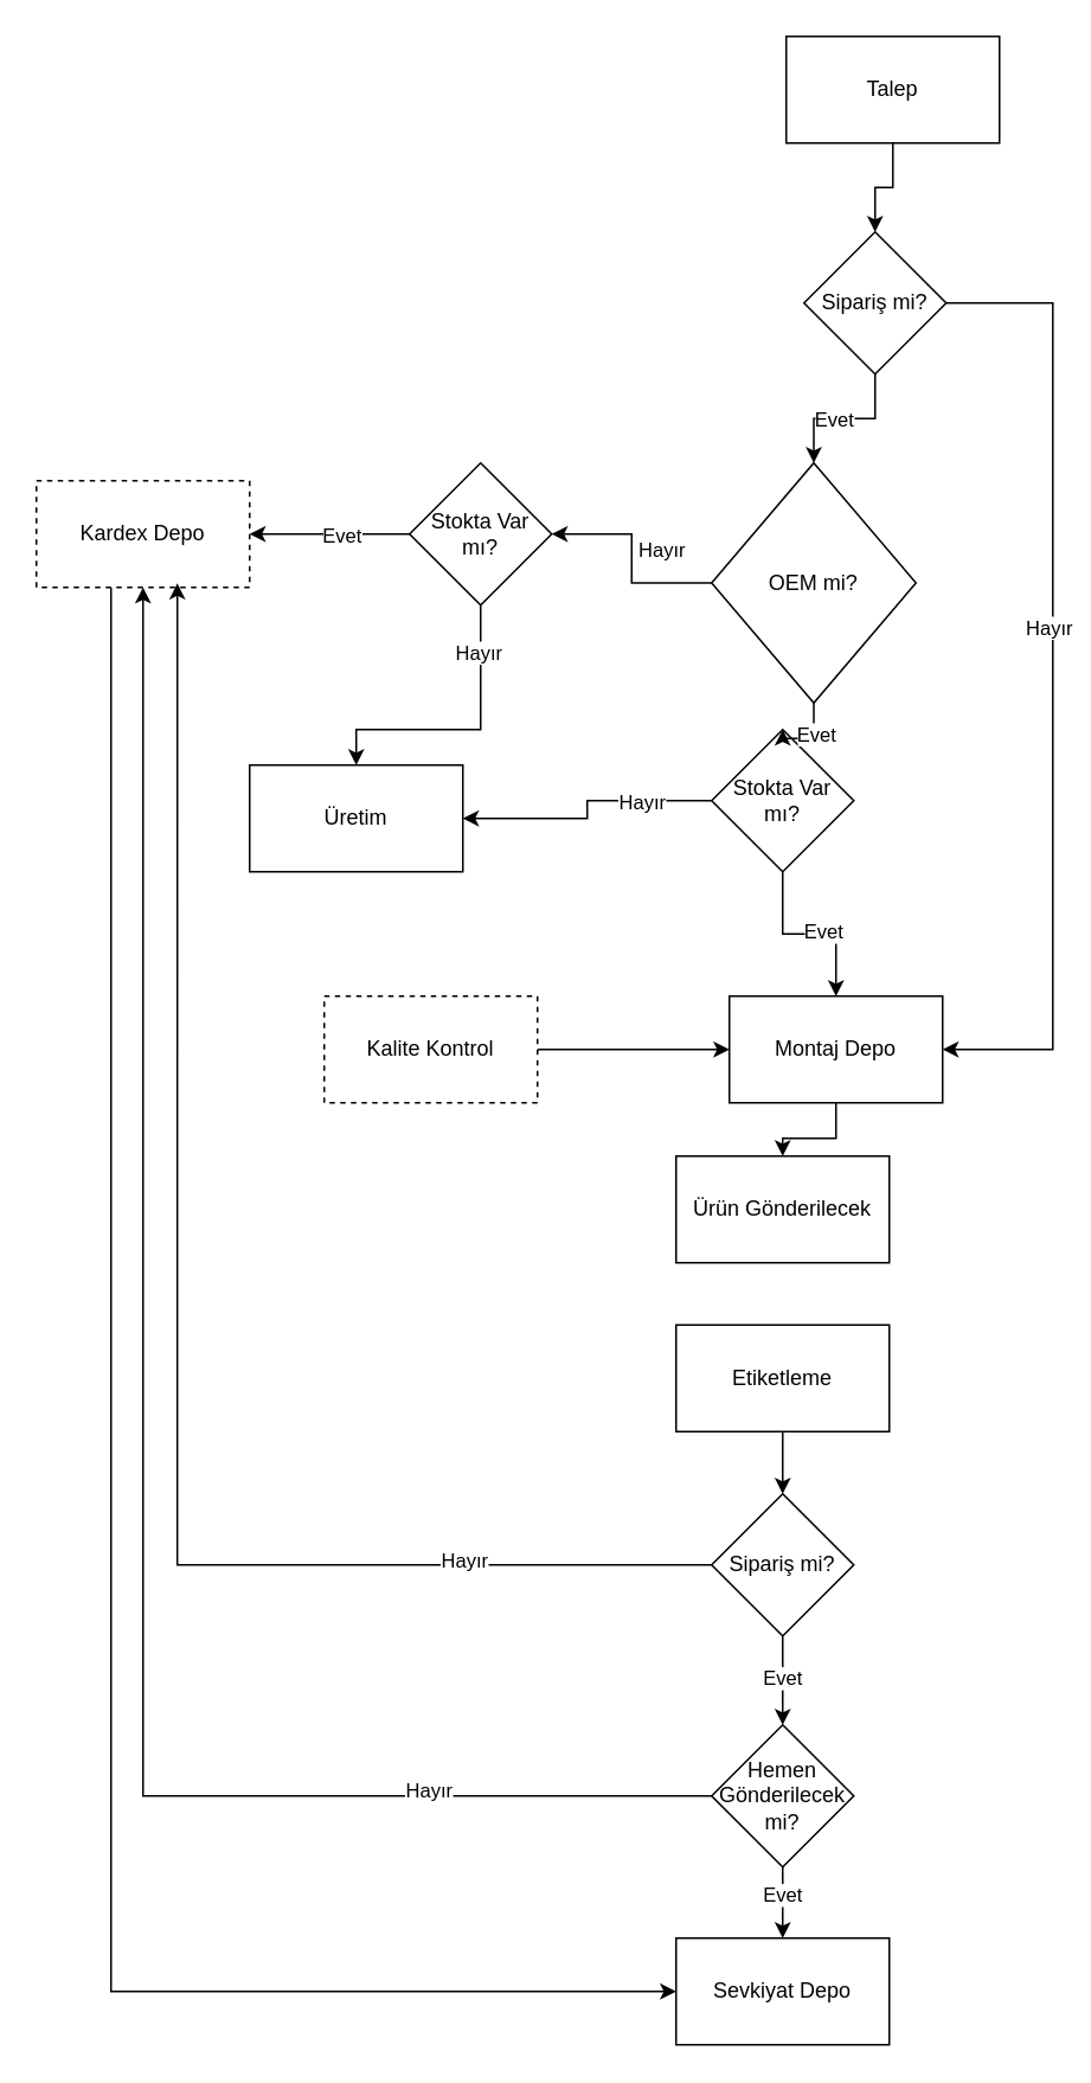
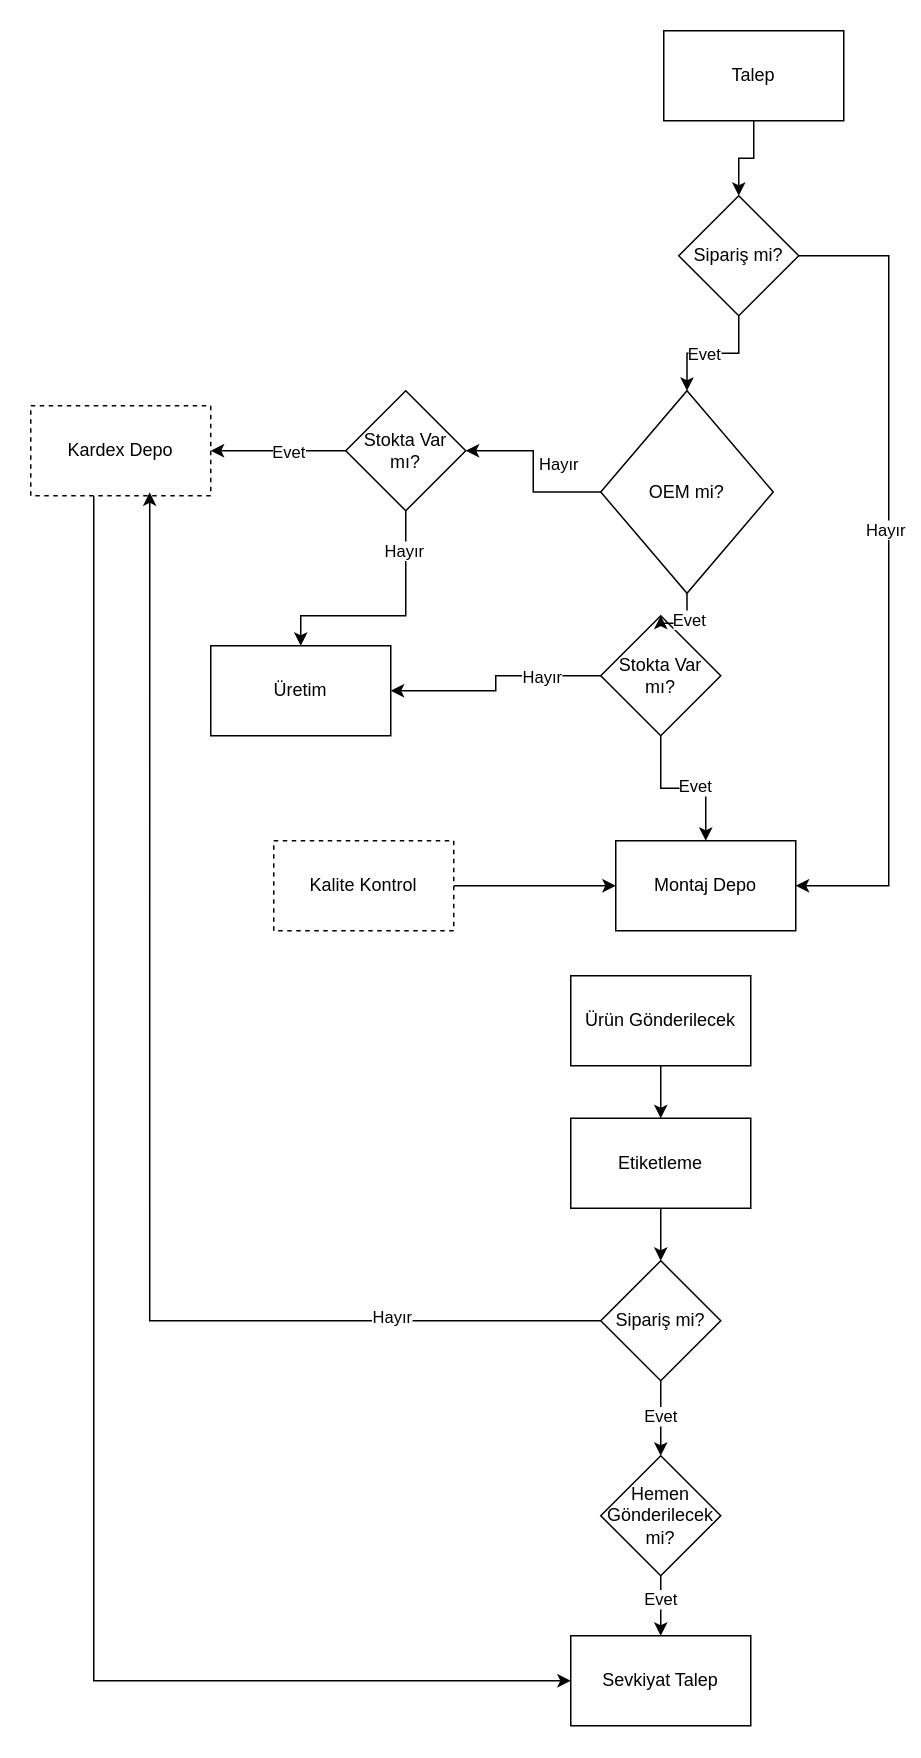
- <mxCell id="4" value="" style="edgeStyle=orthogonalEdgeStyle;rounded=0;orthogonalLoop=1;jettySize=auto;html=1;" edge="1" parent="1" source="5" target="25"><mxGeometry relative="1" as="geometry" /></mxCell>
+ <mxCell id="24" value="" style="edgeStyle=orthogonalEdgeStyle;rounded=0;orthogonalLoop=1;jettySize=auto;html=1;" edge="1" parent="1" source="25" target="27"><mxGeometry relative="1" as="geometry" /></mxCell>
- <mxCell id="43" style="edgeStyle=orthogonalEdgeStyle;rounded=0;orthogonalLoop=1;jettySize=auto;html=1;entryX=0.5;entryY=1;entryDx=0;entryDy=0;" edge="1" parent="1" source="45" target="18"><mxGeometry relative="1" as="geometry" /></mxCell>
- <mxCell id="44" value="Hayır" style="edgeLabel;html=1;align=center;verticalAlign=middle;resizable=0;points=[];" vertex="1" connectable="0" parent="43"><mxGeometry x="-0.679" y="-4" relative="1" as="geometry"><mxPoint as="offset" /></mxGeometry></mxCell>
- <mxCell id="28" value="Sevkiyat Depo" style="whiteSpace=wrap;html=1;" vertex="1" parent="1"><mxGeometry x="380" y="1090" width="120" height="60" as="geometry" /></mxCell>
+ <mxCell id="28" value="Sevkiyat Talep" style="whiteSpace=wrap;html=1;" vertex="1" parent="1"><mxGeometry x="380" y="1090" width="120" height="60" as="geometry" /></mxCell>
